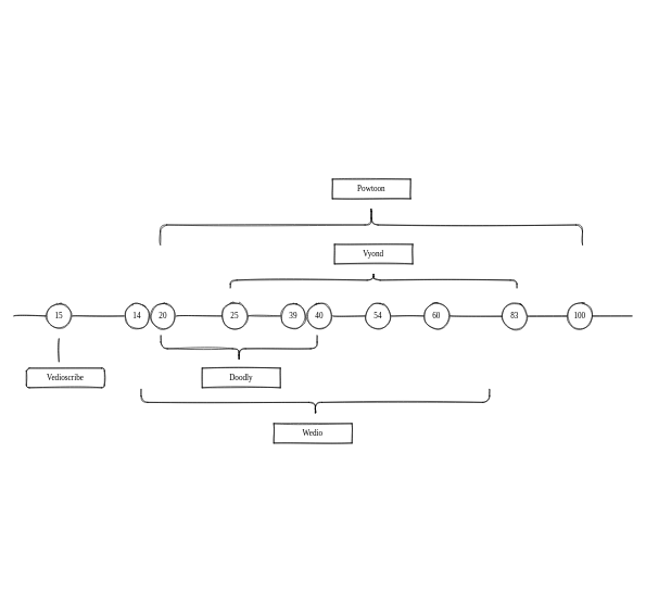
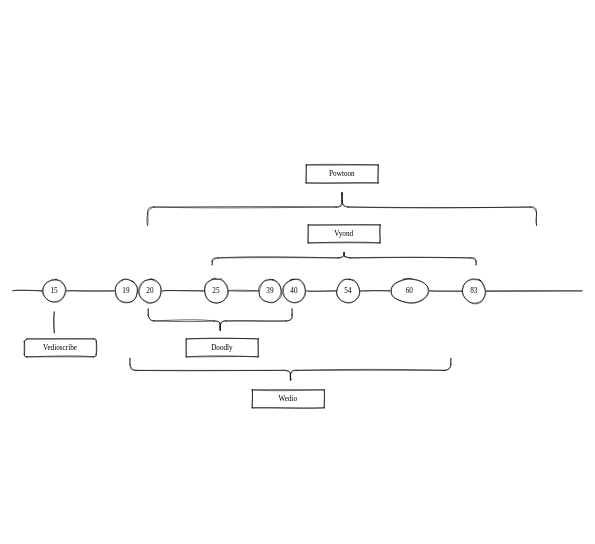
- <mxCell id="6" value="14" style="ellipse;whiteSpace=wrap;html=1;aspect=fixed;sketch=1;fontFamily=Comic Sans MS;" vertex="1" parent="1"><mxGeometry x="190" y="464" width="40" height="40" as="geometry" /></mxCell>
+ <mxCell id="6" value="19" style="ellipse;whiteSpace=wrap;html=1;aspect=fixed;sketch=1;fontFamily=Comic Sans MS;" vertex="1" parent="1"><mxGeometry x="190" y="464" width="40" height="40" as="geometry" /></mxCell>
- <mxCell id="18" value="60" style="ellipse;whiteSpace=wrap;html=1;aspect=fixed;sketch=1;fontFamily=Comic Sans MS;" vertex="1" parent="1"><mxGeometry x="650" y="464" width="40" height="40" as="geometry" /></mxCell>
+ <mxCell id="18" value="60" style="ellipse;whiteSpace=wrap;html=1;aspect=fixed;sketch=1;fontFamily=Comic Sans MS;" vertex="1" parent="1"><mxGeometry x="650" y="464" width="65" height="40" as="geometry" /></mxCell>
- <mxCell id="22" value="100" style="ellipse;whiteSpace=wrap;html=1;aspect=fixed;sketch=1;fontFamily=Comic Sans MS;" vertex="1" parent="1"><mxGeometry x="870" y="464" width="40" height="40" as="geometry" /></mxCell>
